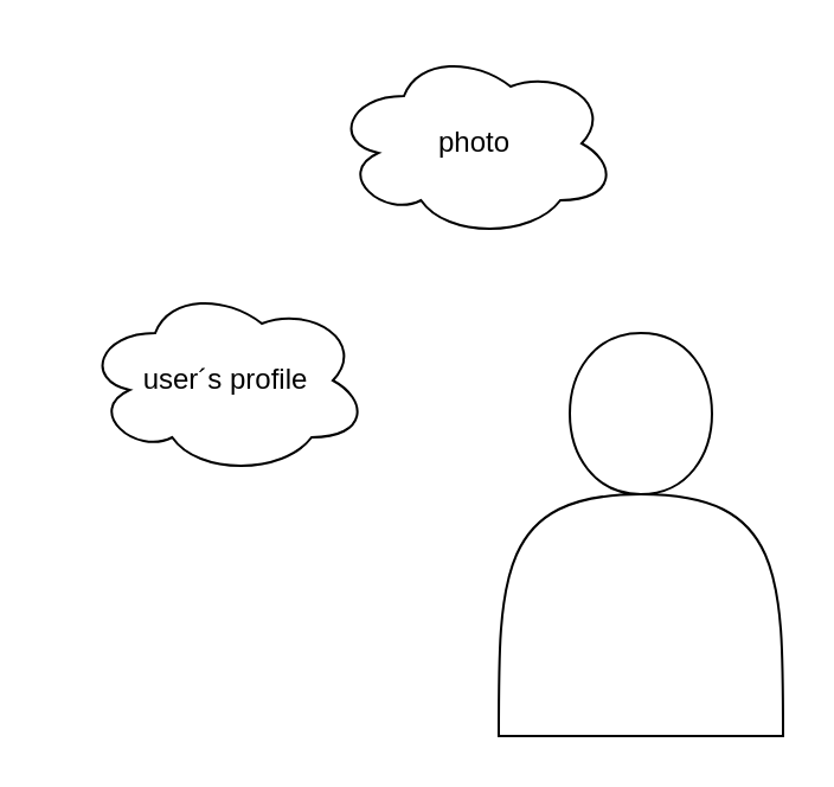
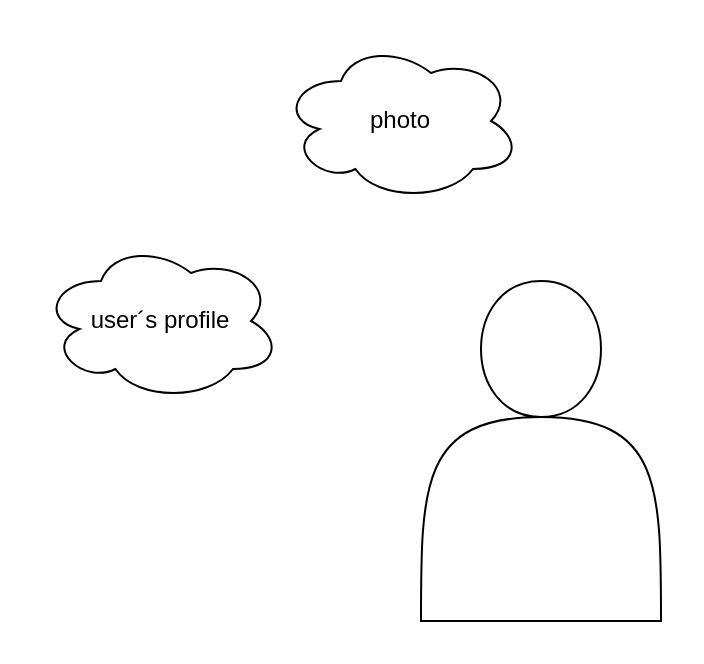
- <mxCell id="3" value="user´s profile" style="ellipse;shape=cloud;whiteSpace=wrap;html=1;" parent="1" vertex="1"><mxGeometry x="35" y="120" width="120" height="80" as="geometry" /></mxCell>
+ <mxCell id="3" value="user´s profile" style="ellipse;shape=cloud;whiteSpace=wrap;html=1;" parent="1" vertex="1"><mxGeometry x="20" y="120" width="120" height="80" as="geometry" /></mxCell>
